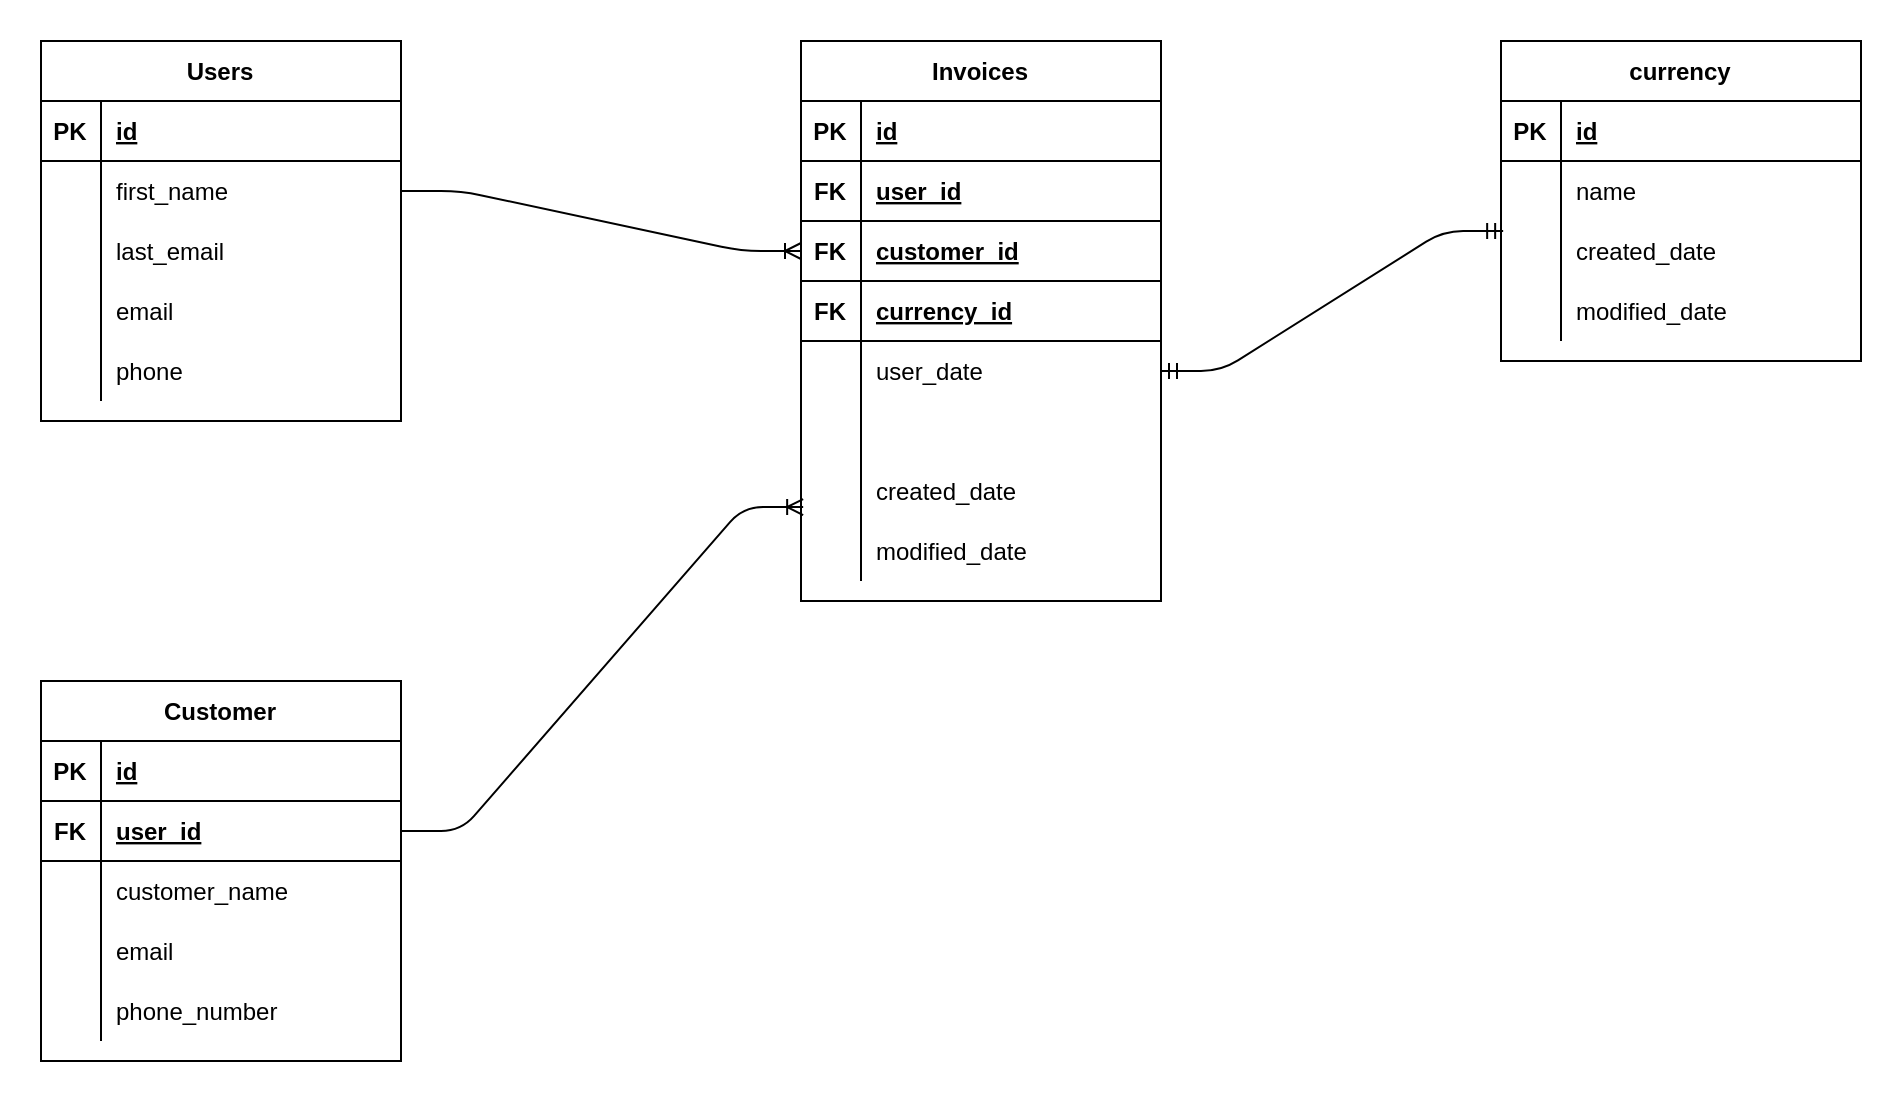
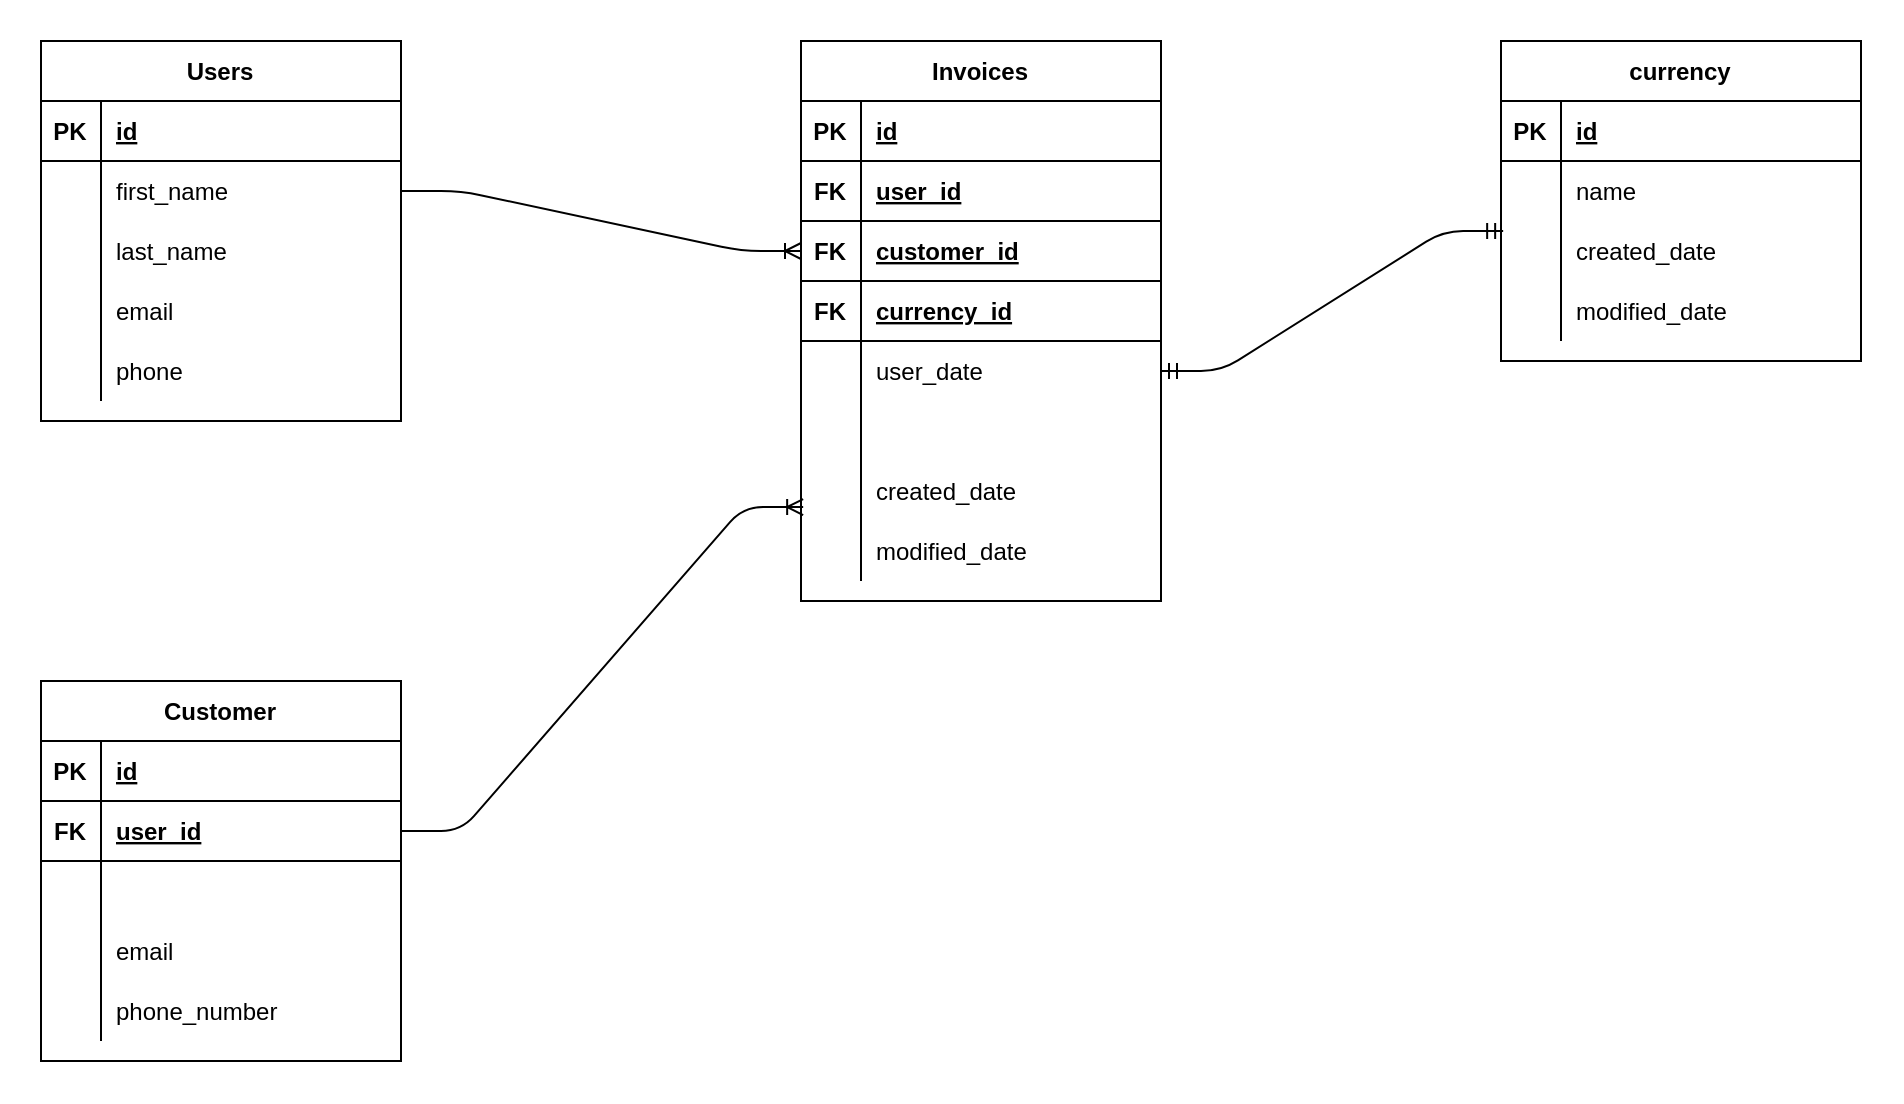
- <mxCell id="35" value="last_email" style="shape=partialRectangle;connectable=0;fillColor=none;top=0;left=0;bottom=0;right=0;align=left;spacingLeft=6;overflow=hidden;" vertex="1" parent="33"><mxGeometry x="30" width="150" height="30" as="geometry"><mxRectangle width="150" height="30" as="alternateBounds" /></mxGeometry></mxCell>
+ <mxCell id="35" value="last_name" style="shape=partialRectangle;connectable=0;fillColor=none;top=0;left=0;bottom=0;right=0;align=left;spacingLeft=6;overflow=hidden;" vertex="1" parent="33"><mxGeometry x="30" width="150" height="30" as="geometry"><mxRectangle width="150" height="30" as="alternateBounds" /></mxGeometry></mxCell>
- <mxCell id="51" value="customer_name" style="shape=partialRectangle;connectable=0;fillColor=none;top=0;left=0;bottom=0;right=0;align=left;spacingLeft=6;overflow=hidden;" vertex="1" parent="49"><mxGeometry x="30" width="150" height="30" as="geometry"><mxRectangle width="150" height="30" as="alternateBounds" /></mxGeometry></mxCell>
